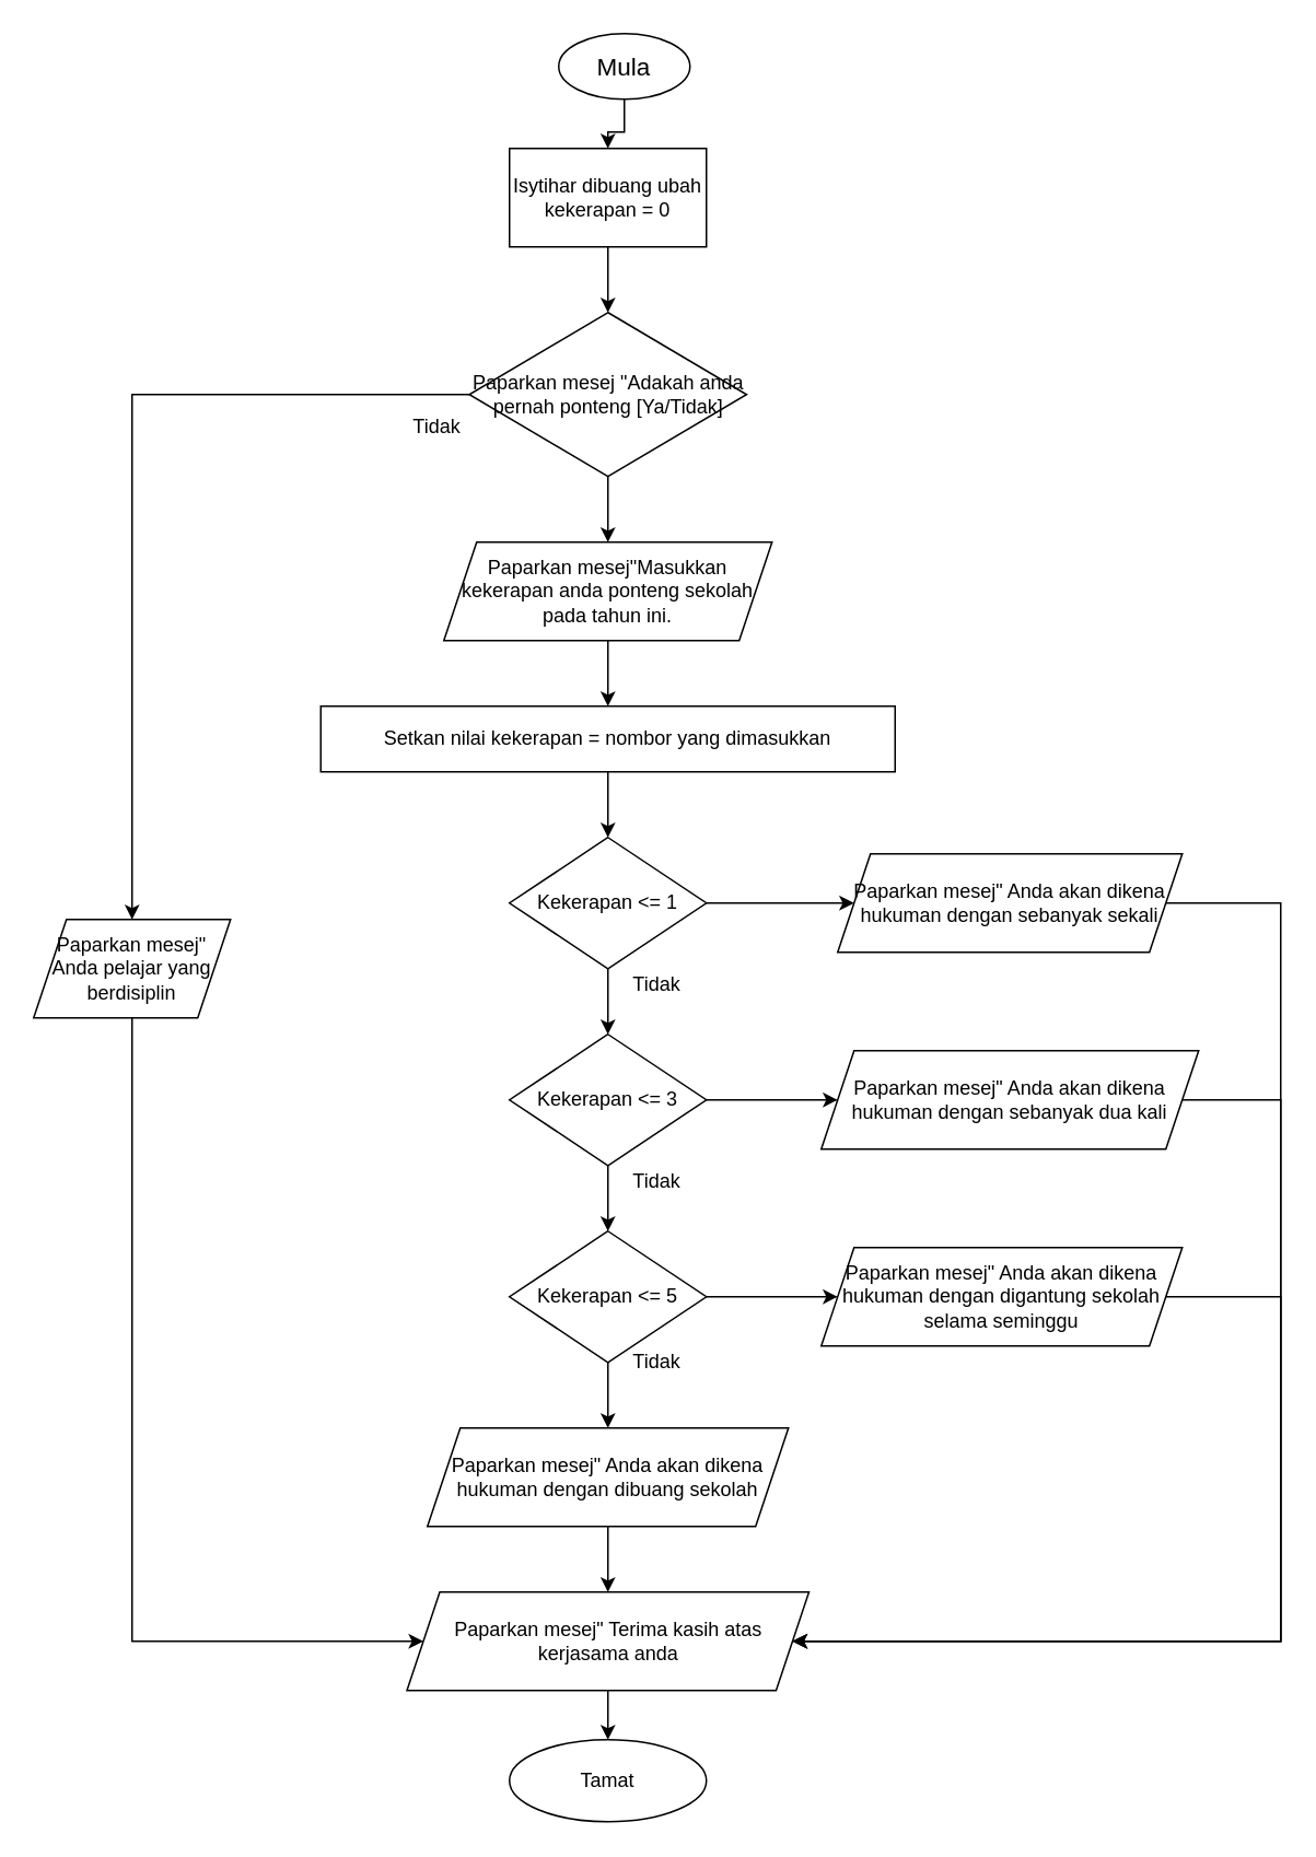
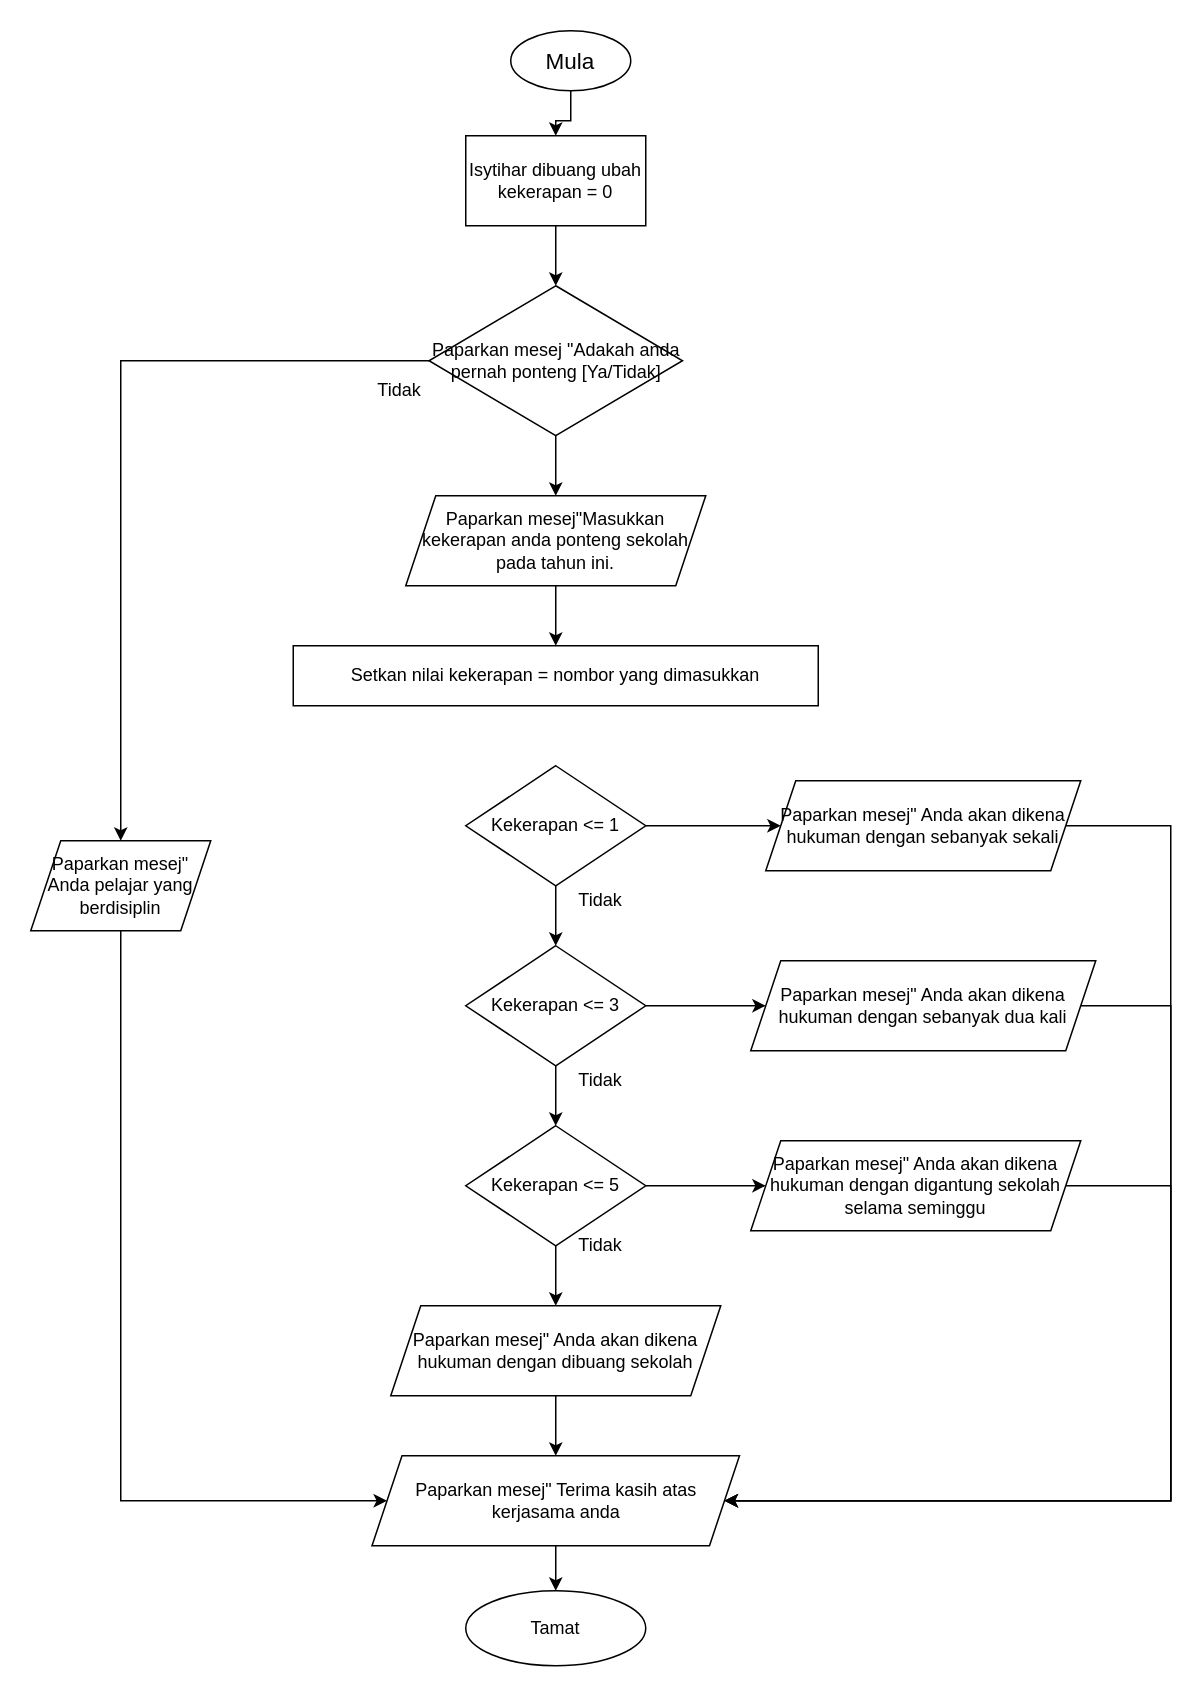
- <mxCell id="8" value="" style="edgeStyle=orthogonalEdgeStyle;rounded=0;orthogonalLoop=1;jettySize=auto;html=1;" parent="1" source="9" target="13" edge="1"><mxGeometry relative="1" as="geometry" /></mxCell>
